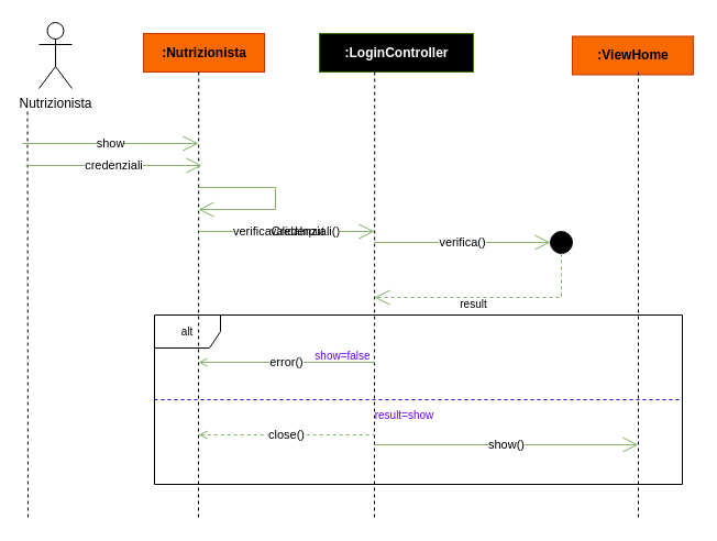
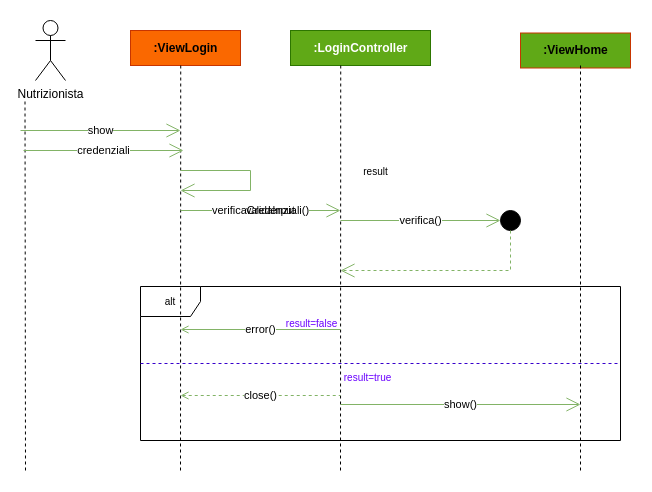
- <mxCell id="9" value="&lt;b&gt;:LoginController&lt;/b&gt;" style="html=1;fillColor=#000000;fontColor=#ffffff;strokeColor=#2D7600;" parent="1" vertex="1"><mxGeometry x="290" y="30" width="140" height="35" as="geometry" /></mxCell>
+ <mxCell id="9" value="&lt;b&gt;:LoginController&lt;/b&gt;" style="html=1;fillColor=#60a917;fontColor=#ffffff;strokeColor=#2D7600;" parent="1" vertex="1"><mxGeometry x="290" y="30" width="140" height="35" as="geometry" /></mxCell>
- <mxCell id="5" value="&lt;b&gt;:Nutrizionista&lt;/b&gt;" style="html=1;fillColor=#fa6800;fontColor=#000000;strokeColor=#C73500;" parent="1" vertex="1"><mxGeometry x="130" y="30" width="110" height="35" as="geometry" /></mxCell>
+ <mxCell id="5" value="&lt;b&gt;:ViewLogin&lt;/b&gt;" style="html=1;fillColor=#fa6800;fontColor=#000000;strokeColor=#C73500;" parent="1" vertex="1"><mxGeometry x="130" y="30" width="110" height="35" as="geometry" /></mxCell>
- <mxCell id="22" value="&lt;b&gt;:ViewHome&lt;/b&gt;" style="html=1;fillColor=#fa6800;fontColor=#000000;strokeColor=#C73500;" vertex="1" parent="1"><mxGeometry x="520" y="32.5" width="110" height="35" as="geometry" /></mxCell>
+ <mxCell id="22" value="&lt;b&gt;:ViewHome&lt;/b&gt;" style="html=1;fillColor=#60a917;fontColor=#000000;strokeColor=#C73500;" vertex="1" parent="1"><mxGeometry x="520" y="32.5" width="110" height="35" as="geometry" /></mxCell>
- <mxCell id="17" value="result" style="text;html=1;align=center;verticalAlign=middle;resizable=0;points=[];autosize=1;strokeColor=none;fillColor=none;fontSize=10;" vertex="1" parent="1"><mxGeometry x="410" y="266" width="40" height="20" as="geometry" /></mxCell>
+ <mxCell id="17" value="result" style="text;html=1;align=center;verticalAlign=middle;resizable=0;points=[];autosize=1;strokeColor=none;fillColor=none;fontSize=10;" vertex="1" parent="1"><mxGeometry x="355" y="161" width="40" height="20" as="geometry" /></mxCell>
- <mxCell id="19" value="&lt;font color=&quot;#6a00ff&quot;&gt;show=false&lt;/font&gt;" style="text;html=1;align=center;verticalAlign=middle;resizable=0;points=[];autosize=1;strokeColor=none;fillColor=none;fontSize=10;" vertex="1" parent="1"><mxGeometry x="276" y="313" width="70" height="20" as="geometry" /></mxCell>
+ <mxCell id="19" value="&lt;font color=&quot;#6a00ff&quot;&gt;result=false&lt;/font&gt;" style="text;html=1;align=center;verticalAlign=middle;resizable=0;points=[];autosize=1;strokeColor=none;fillColor=none;fontSize=10;" vertex="1" parent="1"><mxGeometry x="276" y="313" width="70" height="20" as="geometry" /></mxCell>
- <mxCell id="21" value="result=show" style="text;html=1;align=center;verticalAlign=middle;resizable=0;points=[];autosize=1;strokeColor=none;fillColor=none;fontSize=10;fontColor=#6A00FF;" vertex="1" parent="1"><mxGeometry x="337" y="367" width="60" height="20" as="geometry" /></mxCell>
+ <mxCell id="21" value="result=true" style="text;html=1;align=center;verticalAlign=middle;resizable=0;points=[];autosize=1;strokeColor=none;fillColor=none;fontSize=10;fontColor=#6A00FF;" vertex="1" parent="1"><mxGeometry x="337" y="367" width="60" height="20" as="geometry" /></mxCell>
